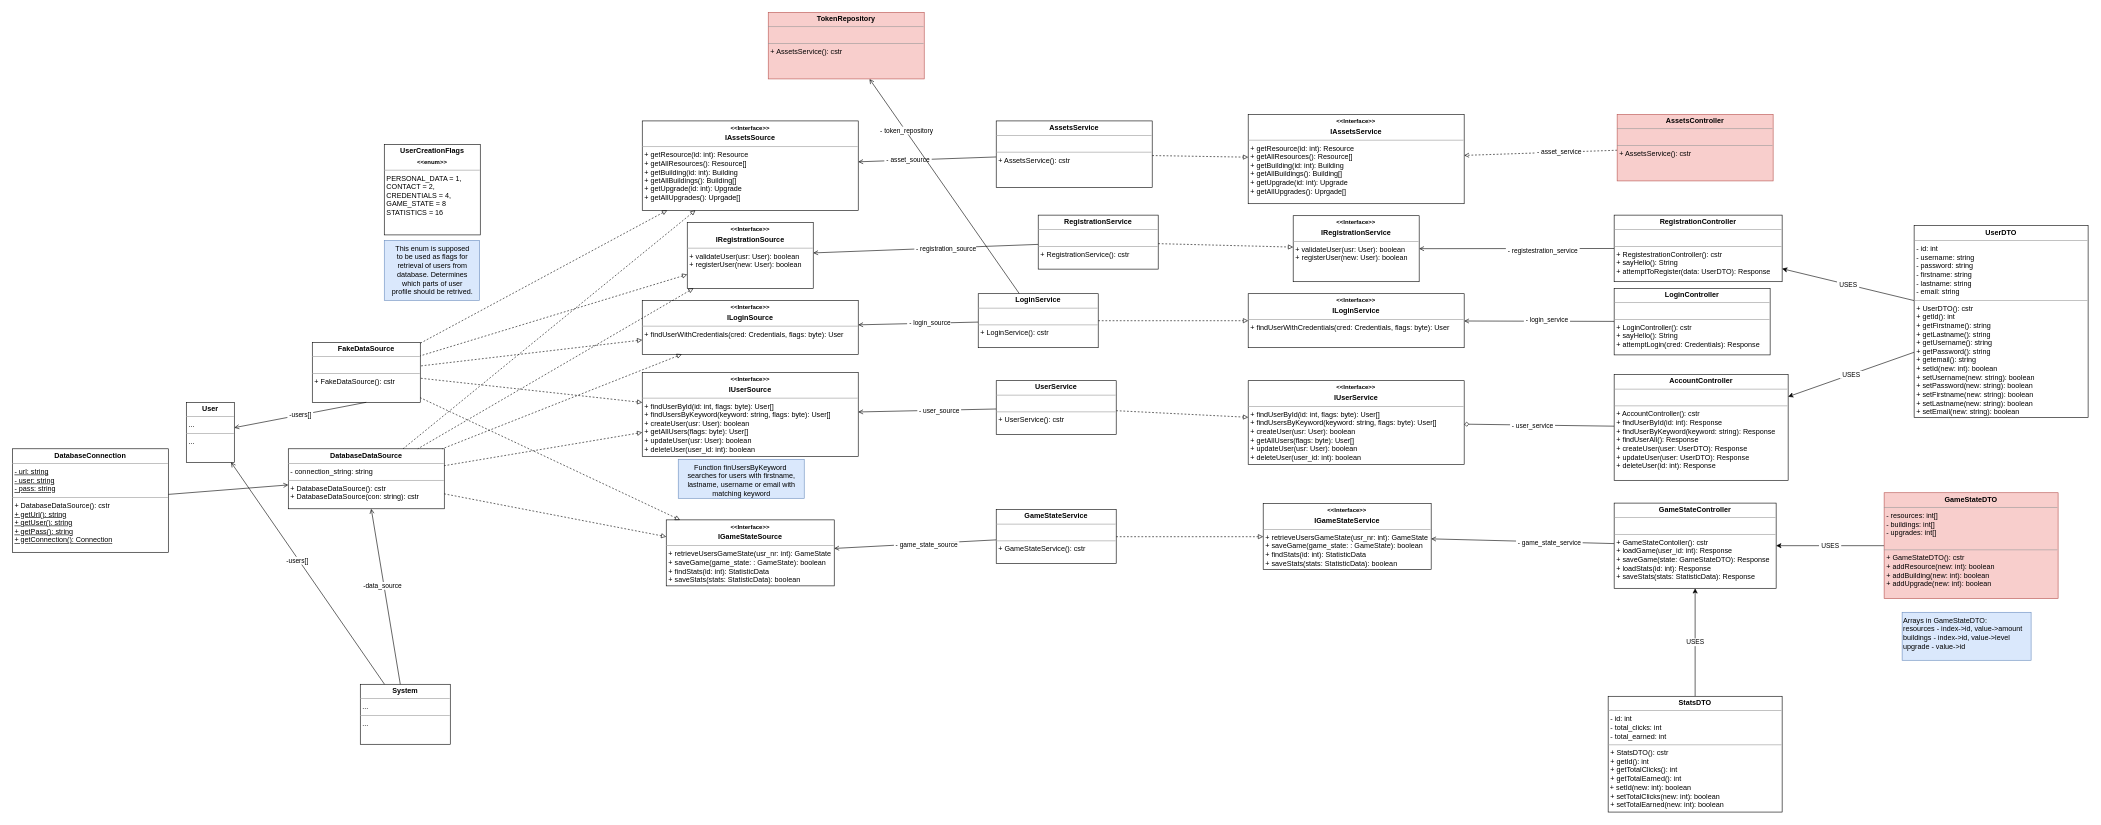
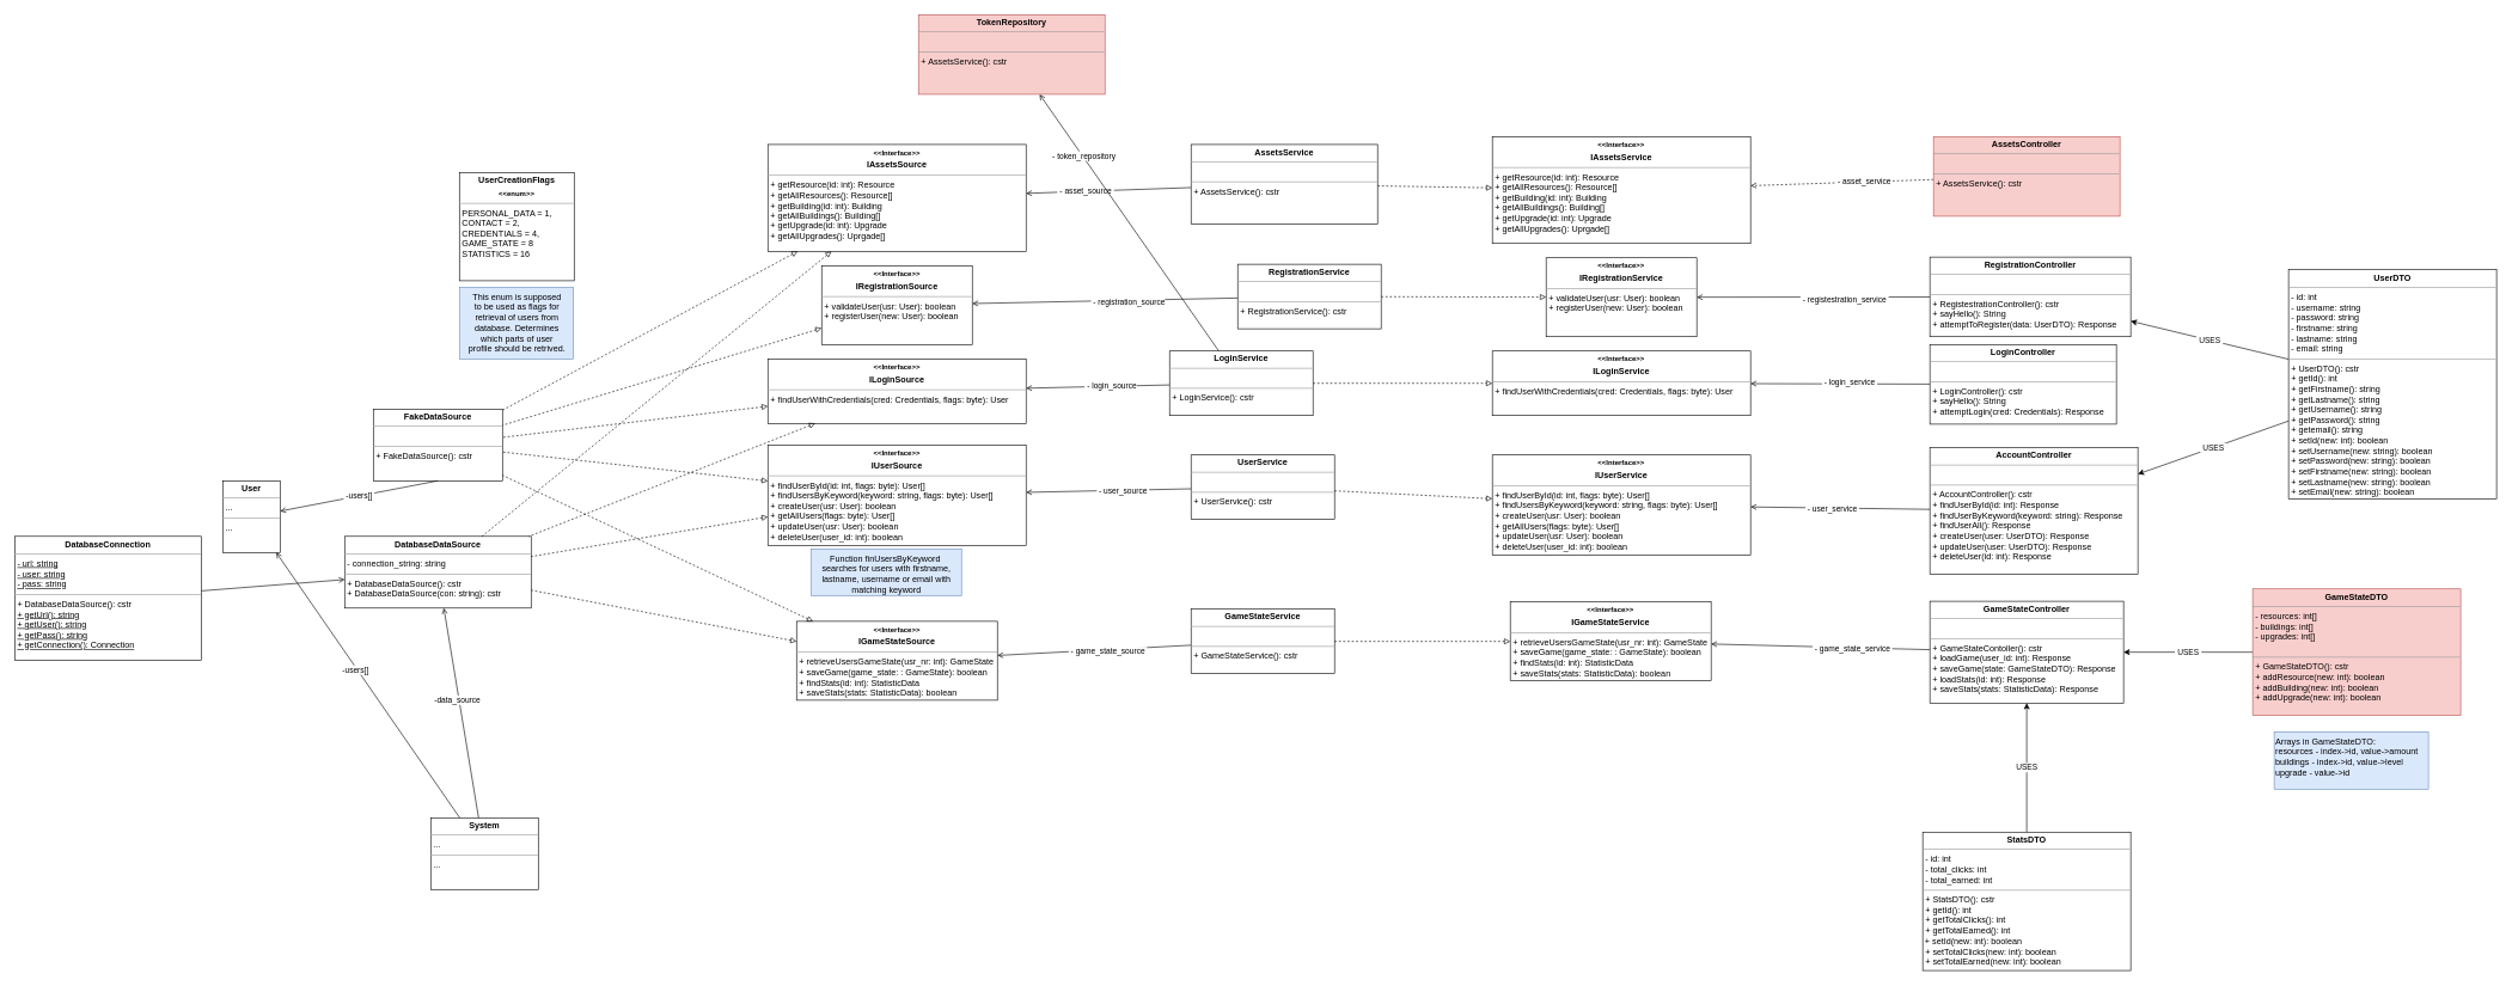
- <mxCell id="45" value="&lt;p style=&quot;margin: 0px ; margin-top: 4px ; text-align: center&quot;&gt;&lt;b&gt;RegistrationService&lt;/b&gt;&lt;/p&gt;&lt;hr size=&quot;1&quot;&gt;&lt;p style=&quot;margin: 0px ; margin-left: 4px&quot;&gt;&lt;br&gt;&lt;/p&gt;&lt;hr size=&quot;1&quot;&gt;&lt;p style=&quot;margin: 0px ; margin-left: 4px&quot;&gt;+ RegistrationService(): cstr&lt;/p&gt;" style="verticalAlign=top;align=left;overflow=fill;fontSize=12;fontFamily=Helvetica;html=1;spacingLeft=0;spacingRight=0;spacing=2;rounded=0;" vertex="1" parent="1"><mxGeometry x="1730" y="358" width="200" height="90" as="geometry" /></mxCell>
+ <mxCell id="45" value="&lt;p style=&quot;margin: 0px ; margin-top: 4px ; text-align: center&quot;&gt;&lt;b&gt;RegistrationService&lt;/b&gt;&lt;/p&gt;&lt;hr size=&quot;1&quot;&gt;&lt;p style=&quot;margin: 0px ; margin-left: 4px&quot;&gt;&lt;br&gt;&lt;/p&gt;&lt;hr size=&quot;1&quot;&gt;&lt;p style=&quot;margin: 0px ; margin-left: 4px&quot;&gt;+ RegistrationService(): cstr&lt;/p&gt;" style="verticalAlign=top;align=left;overflow=fill;fontSize=12;fontFamily=Helvetica;html=1;spacingLeft=0;spacingRight=0;spacing=2;rounded=0;" vertex="1" parent="1"><mxGeometry x="1725" y="368" width="200" height="90" as="geometry" /></mxCell>
- <mxCell id="10" style="orthogonalLoop=1;jettySize=auto;html=1;endArrow=none;endFill=0;dashed=1;startArrow=block;startFill=0;rounded=0;" edge="1" parent="1" source="3" target="8"><mxGeometry relative="1" as="geometry"><mxPoint x="1490" y="570" as="sourcePoint" /><mxPoint x="1560" y="650" as="targetPoint" /></mxGeometry></mxCell>
- <mxCell id="61" style="edgeStyle=none;orthogonalLoop=1;jettySize=auto;html=1;endArrow=diamond;endFill=0;" edge="1" parent="1" source="63" target="31"><mxGeometry relative="1" as="geometry" /></mxCell>
+ <mxCell id="61" style="edgeStyle=none;orthogonalLoop=1;jettySize=auto;html=1;endArrow=open;endFill=0;" edge="1" parent="1" source="63" target="31"><mxGeometry relative="1" as="geometry" /></mxCell>
